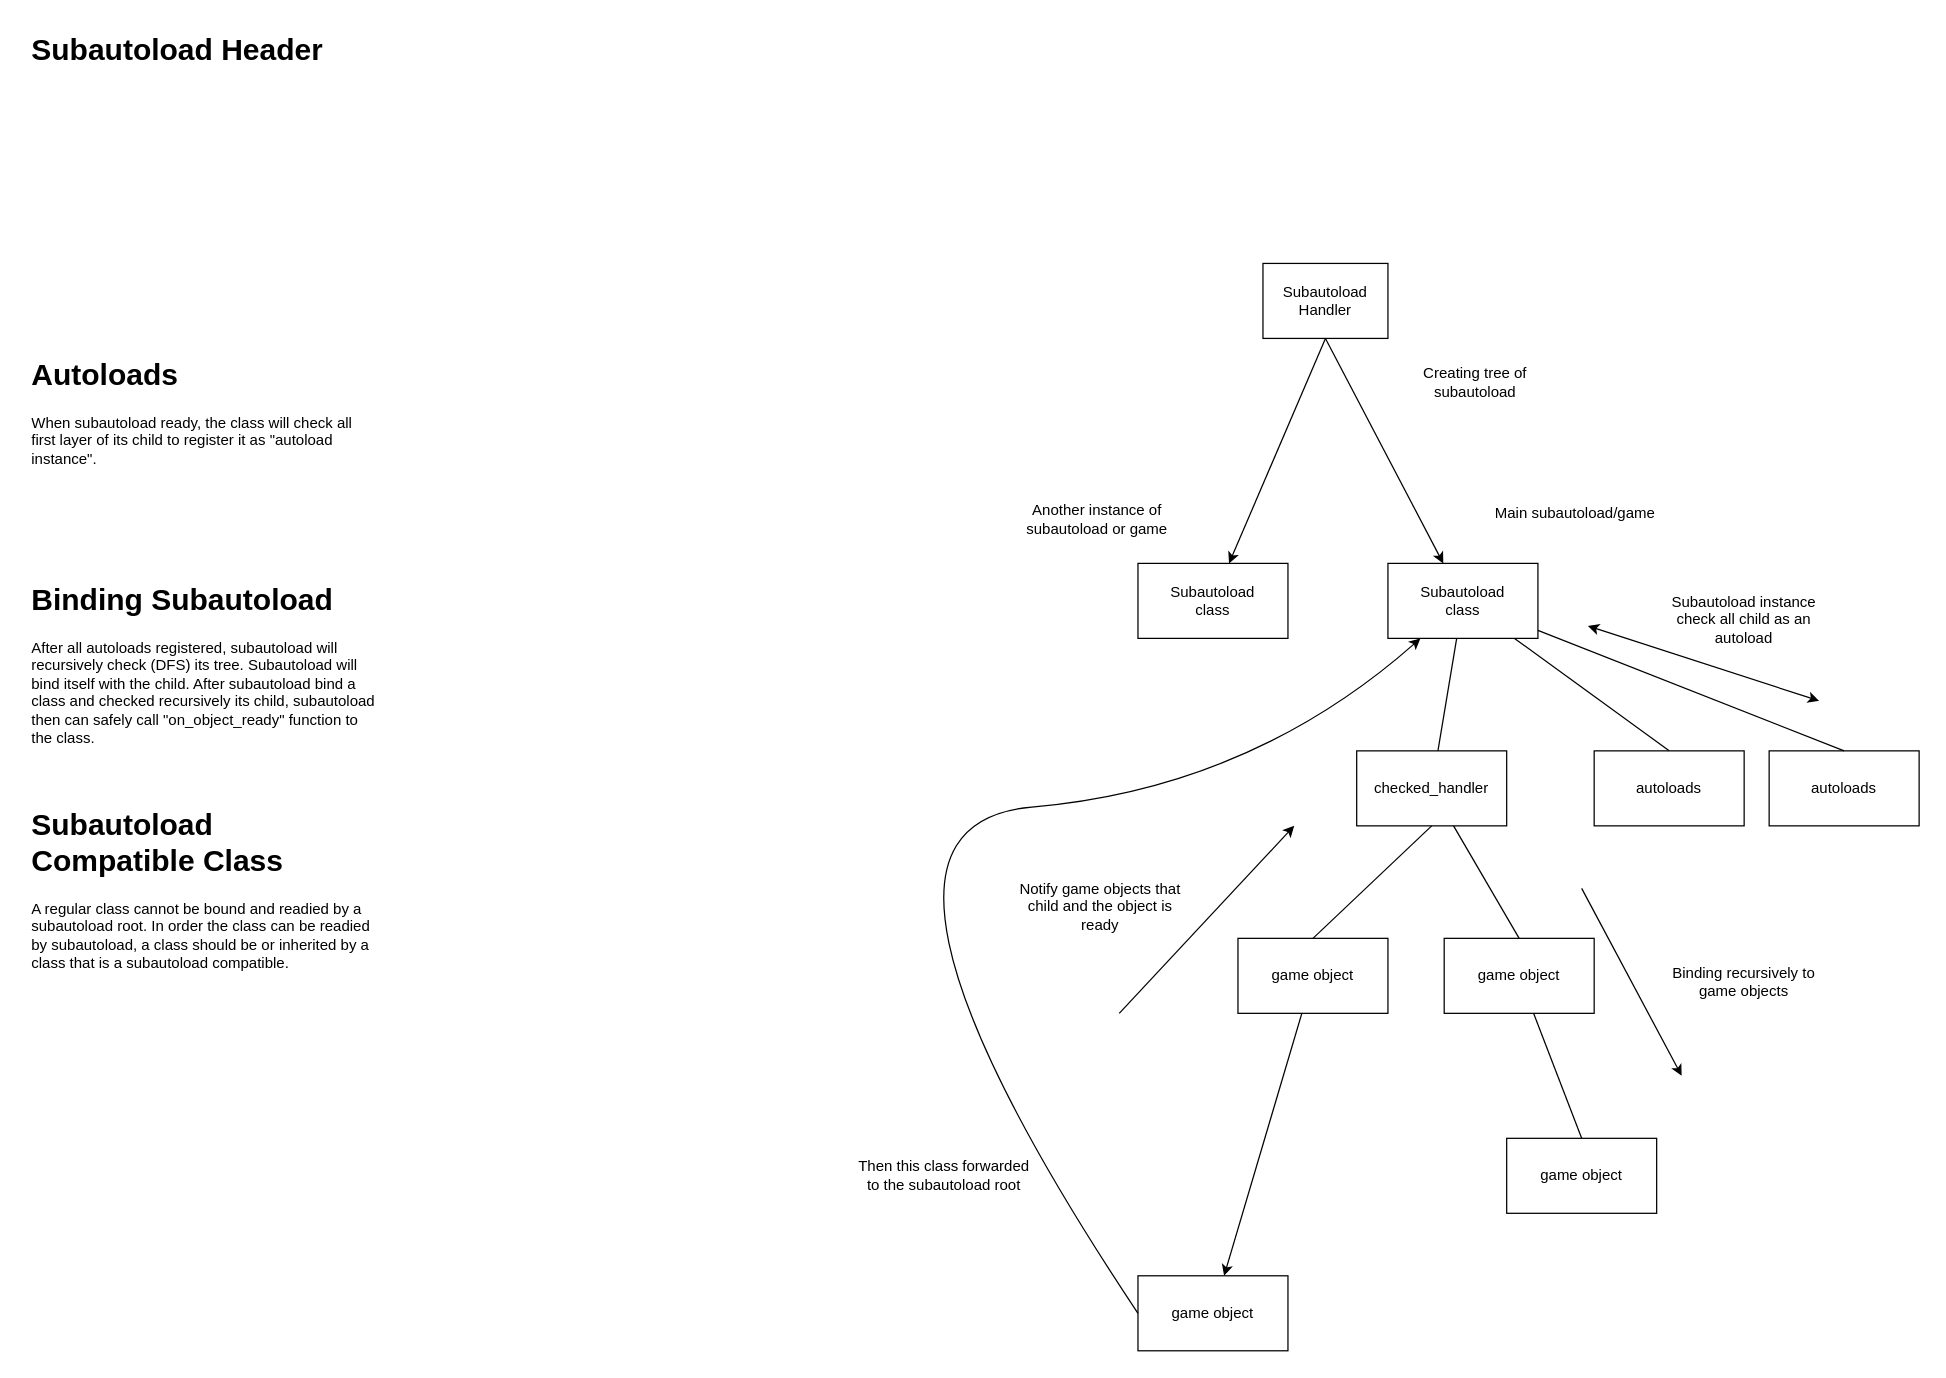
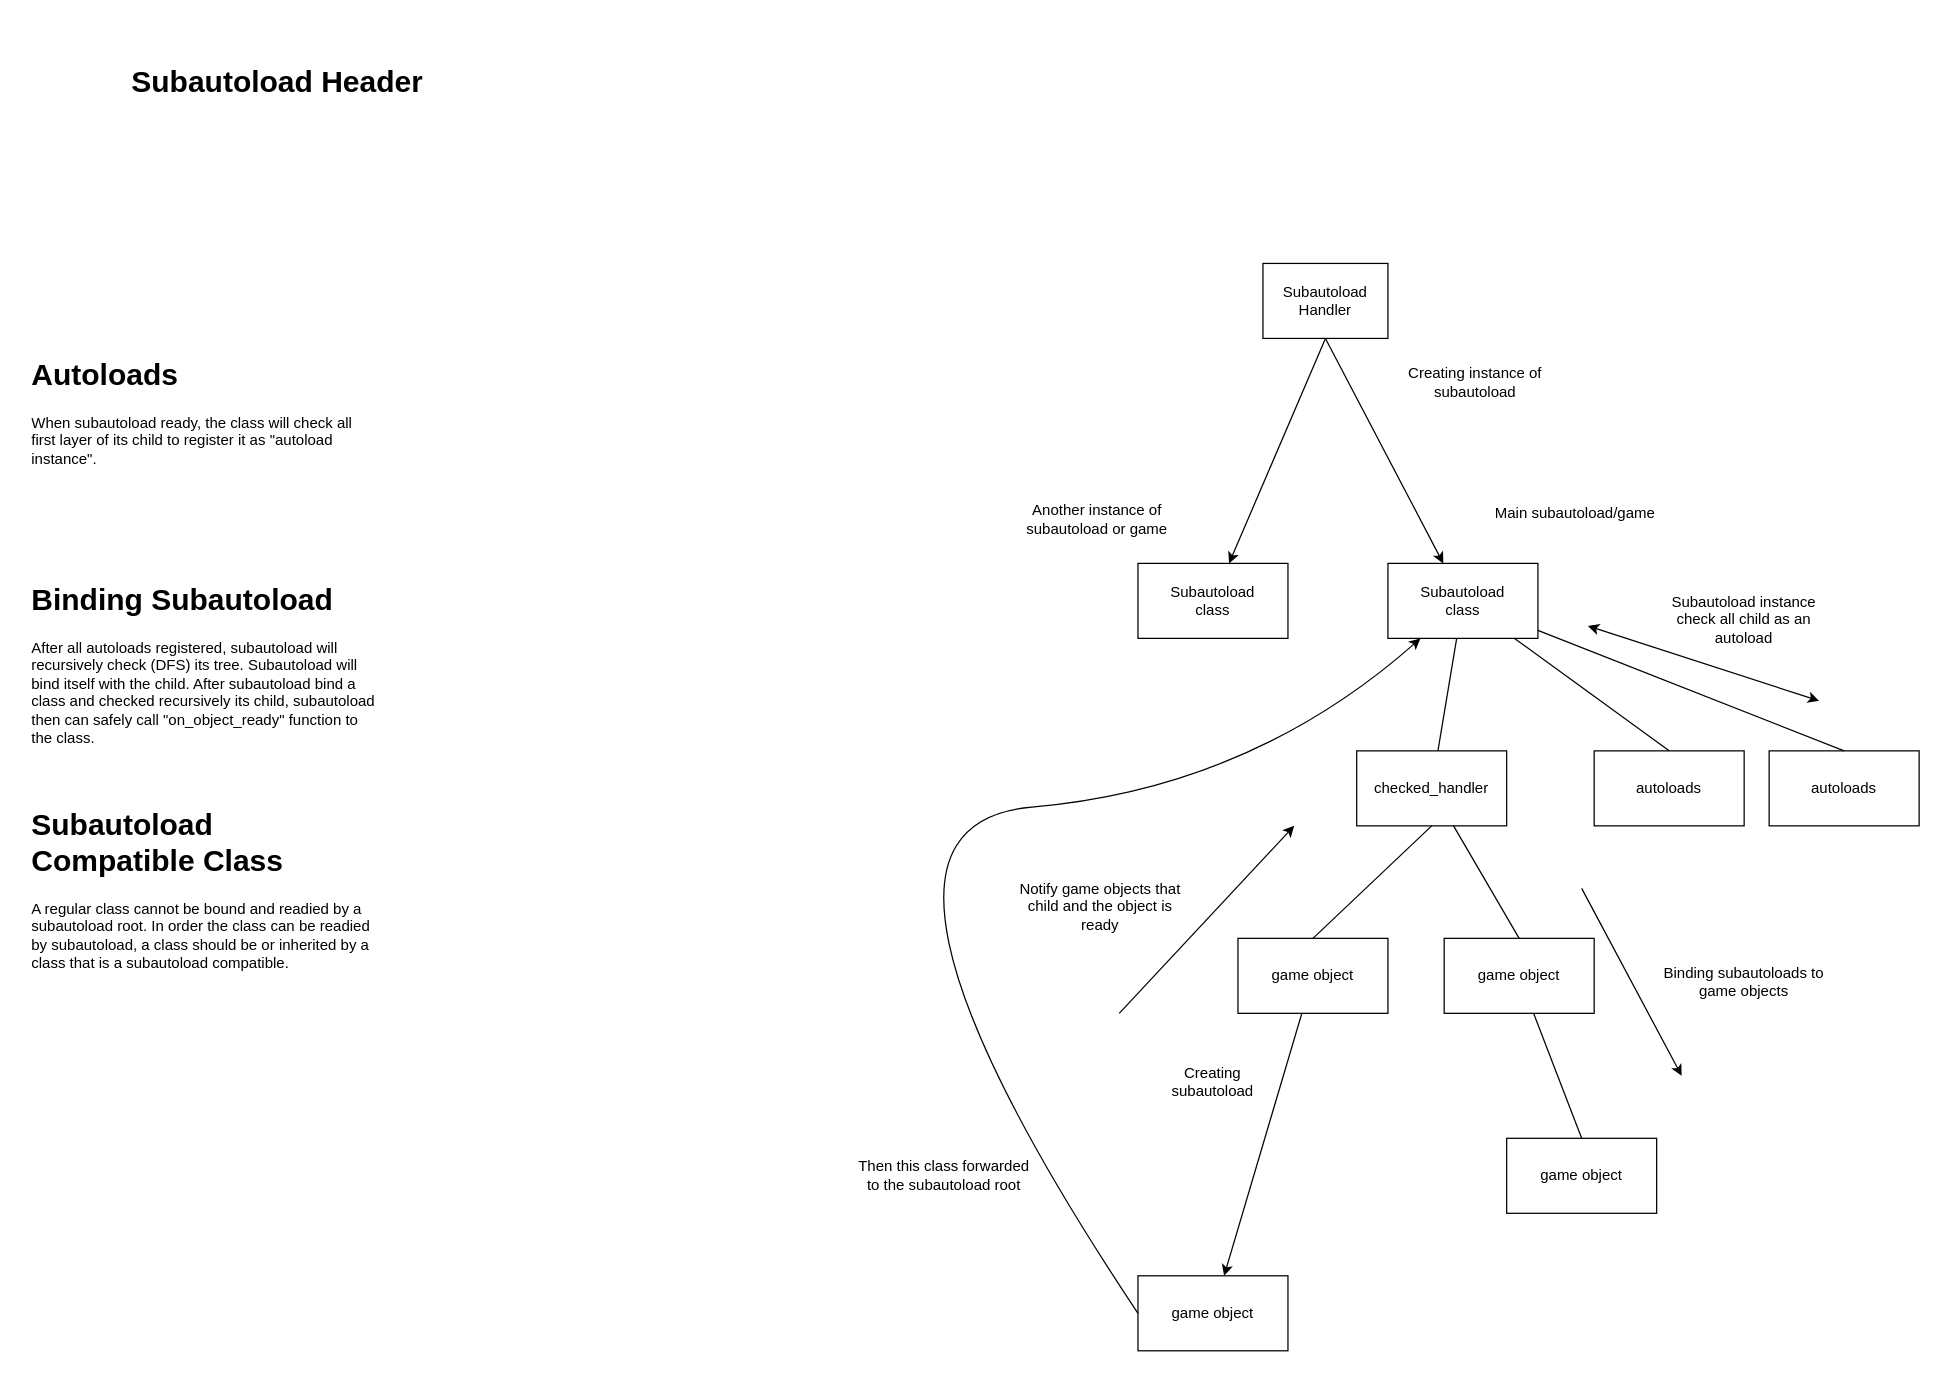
- <mxCell id="21" value="&lt;h1&gt;Subautoload Header&lt;/h1&gt;&lt;div&gt;&lt;br&gt;&lt;/div&gt;" style="text;html=1;strokeColor=none;fillColor=none;spacing=5;spacingTop=-20;whiteSpace=wrap;overflow=hidden;rounded=0;" vertex="1" parent="1"><mxGeometry x="20" y="20" width="285" height="120" as="geometry" /></mxCell>
+ <mxCell id="21" value="&lt;h1&gt;Subautoload Header&lt;/h1&gt;&lt;div&gt;&lt;br&gt;&lt;/div&gt;" style="text;html=1;strokeColor=none;fillColor=none;spacing=5;spacingTop=-20;whiteSpace=wrap;overflow=hidden;rounded=0;" vertex="1" parent="1"><mxGeometry x="100" y="45" width="285" height="120" as="geometry" /></mxCell>
- <mxCell id="24" value="Creating tree of subautoload" style="text;html=1;strokeColor=none;fillColor=none;align=center;verticalAlign=middle;whiteSpace=wrap;rounded=0;" vertex="1" parent="1"><mxGeometry x="1110" y="290" width="140" height="30" as="geometry" /></mxCell>
+ <mxCell id="24" value="Creating instance of subautoload" style="text;html=1;strokeColor=none;fillColor=none;align=center;verticalAlign=middle;whiteSpace=wrap;rounded=0;" vertex="1" parent="1"><mxGeometry x="1110" y="290" width="140" height="30" as="geometry" /></mxCell>
- <mxCell id="18" value="Binding recursively to game objects" style="text;html=1;strokeColor=none;fillColor=none;align=center;verticalAlign=middle;whiteSpace=wrap;rounded=0;" vertex="1" parent="1"><mxGeometry x="1325" y="770" width="140" height="30" as="geometry" /></mxCell>
+ <mxCell id="18" value="Binding subautoloads to game objects" style="text;html=1;strokeColor=none;fillColor=none;align=center;verticalAlign=middle;whiteSpace=wrap;rounded=0;" vertex="1" parent="1"><mxGeometry x="1325" y="770" width="140" height="30" as="geometry" /></mxCell>
+ <mxCell id="32" value="Creating subautoload" style="text;html=1;strokeColor=none;fillColor=none;align=center;verticalAlign=middle;whiteSpace=wrap;rounded=0;" vertex="1" parent="1"><mxGeometry x="930" y="850" width="80" height="30" as="geometry" /></mxCell>
